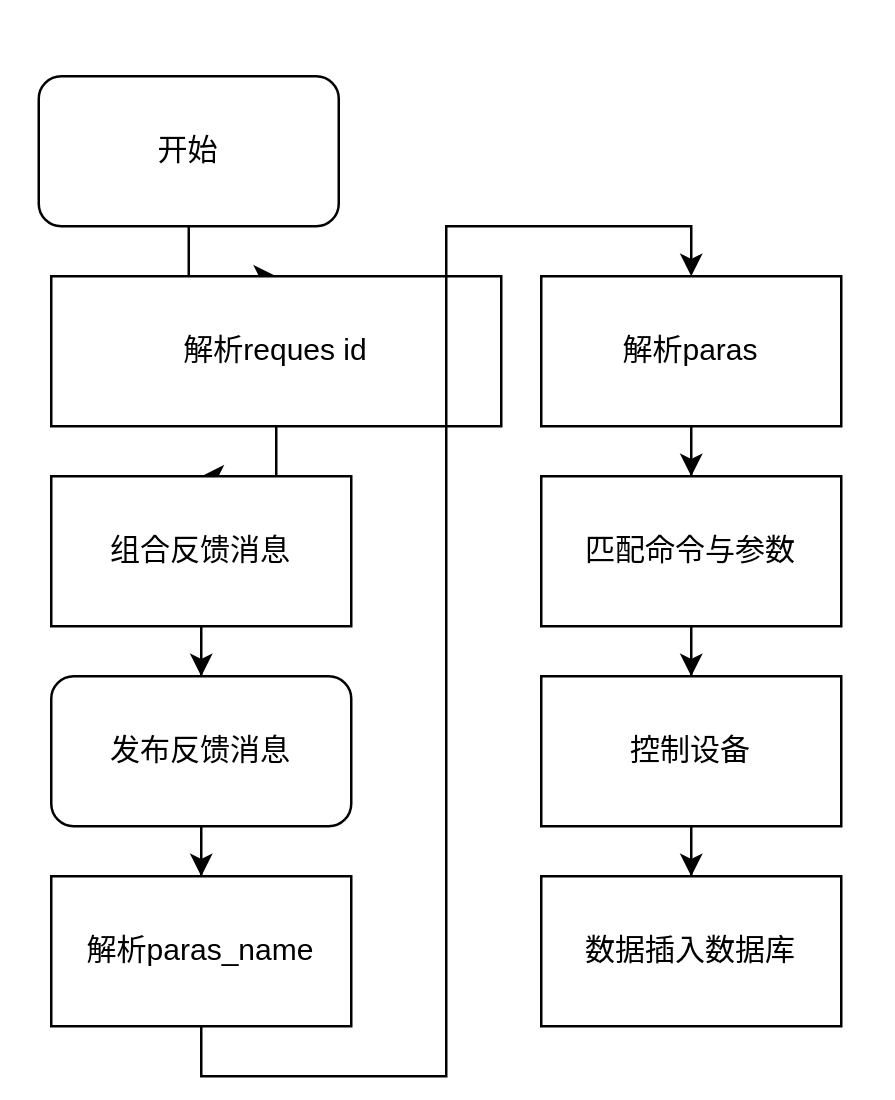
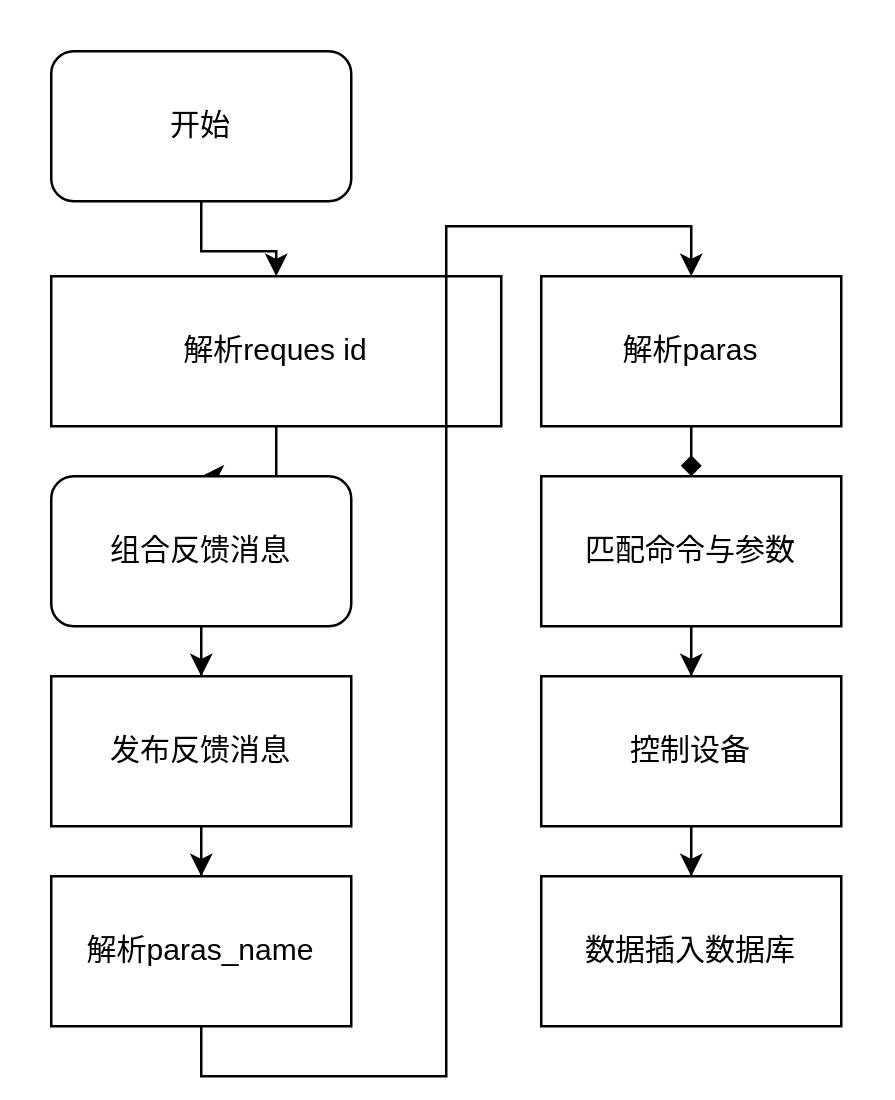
- <mxCell id="3" value="开始" style="rounded=1;whiteSpace=wrap;html=1;" vertex="1" parent="1"><mxGeometry x="15" y="30" width="120" height="60" as="geometry" /></mxCell>
+ <mxCell id="3" value="开始" style="rounded=1;whiteSpace=wrap;html=1;" vertex="1" parent="1"><mxGeometry x="20" y="20" width="120" height="60" as="geometry" /></mxCell>
- <mxCell id="12" style="edgeStyle=orthogonalEdgeStyle;rounded=0;orthogonalLoop=1;jettySize=auto;html=1;exitX=0.5;exitY=1;exitDx=0;exitDy=0;" edge="1" parent="1" source="13" target="15"><mxGeometry relative="1" as="geometry" /></mxCell>
+ <mxCell id="12" style="edgeStyle=orthogonalEdgeStyle;rounded=0;orthogonalLoop=1;jettySize=auto;html=1;exitX=0.5;exitY=1;exitDx=0;exitDy=0;endArrow=diamond;" edge="1" parent="1" source="13" target="15"><mxGeometry relative="1" as="geometry" /></mxCell>
- <mxCell id="7" value="组合反馈消息" style="rounded=0;whiteSpace=wrap;html=1;" vertex="1" parent="1"><mxGeometry x="20" y="190" width="120" height="60" as="geometry" /></mxCell>
+ <mxCell id="7" value="组合反馈消息" style="whiteSpace=wrap;html=1;rounded=1;" vertex="1" parent="1"><mxGeometry x="20" y="190" width="120" height="60" as="geometry" /></mxCell>
- <mxCell id="9" value="发布反馈消息" style="whiteSpace=wrap;html=1;rounded=1;" vertex="1" parent="1"><mxGeometry x="20" y="270" width="120" height="60" as="geometry" /></mxCell>
+ <mxCell id="9" value="发布反馈消息" style="rounded=0;whiteSpace=wrap;html=1;" vertex="1" parent="1"><mxGeometry x="20" y="270" width="120" height="60" as="geometry" /></mxCell>
